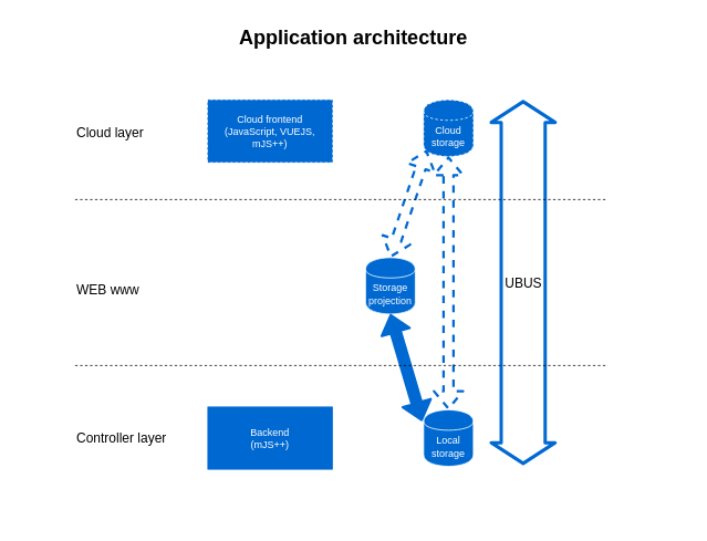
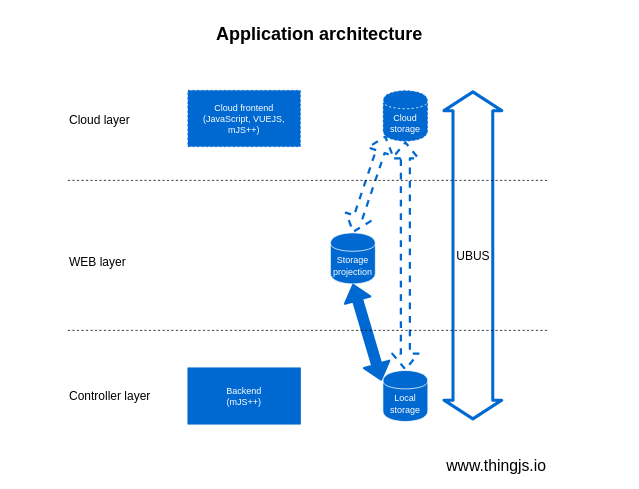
- <mxCell id="15" value="WEB www" style="text;html=1;strokeColor=none;fillColor=none;align=left;verticalAlign=middle;whiteSpace=wrap;rounded=0;dashed=1;fontSize=16;" vertex="1" parent="1"><mxGeometry x="90" y="338" width="90" height="20" as="geometry" /></mxCell>
+ <mxCell id="15" value="WEB layer" style="text;html=1;strokeColor=none;fillColor=none;align=left;verticalAlign=middle;whiteSpace=wrap;rounded=0;dashed=1;fontSize=16;" vertex="1" parent="1"><mxGeometry x="90" y="338" width="90" height="20" as="geometry" /></mxCell>
+ <mxCell id="17" value="www.thingjs.io" style="text;html=1;strokeColor=none;fillColor=none;align=right;verticalAlign=middle;whiteSpace=wrap;rounded=0;dashed=1;fontSize=21;" vertex="1" parent="1"><mxGeometry x="580" y="610" width="150" height="20" as="geometry" /></mxCell>
